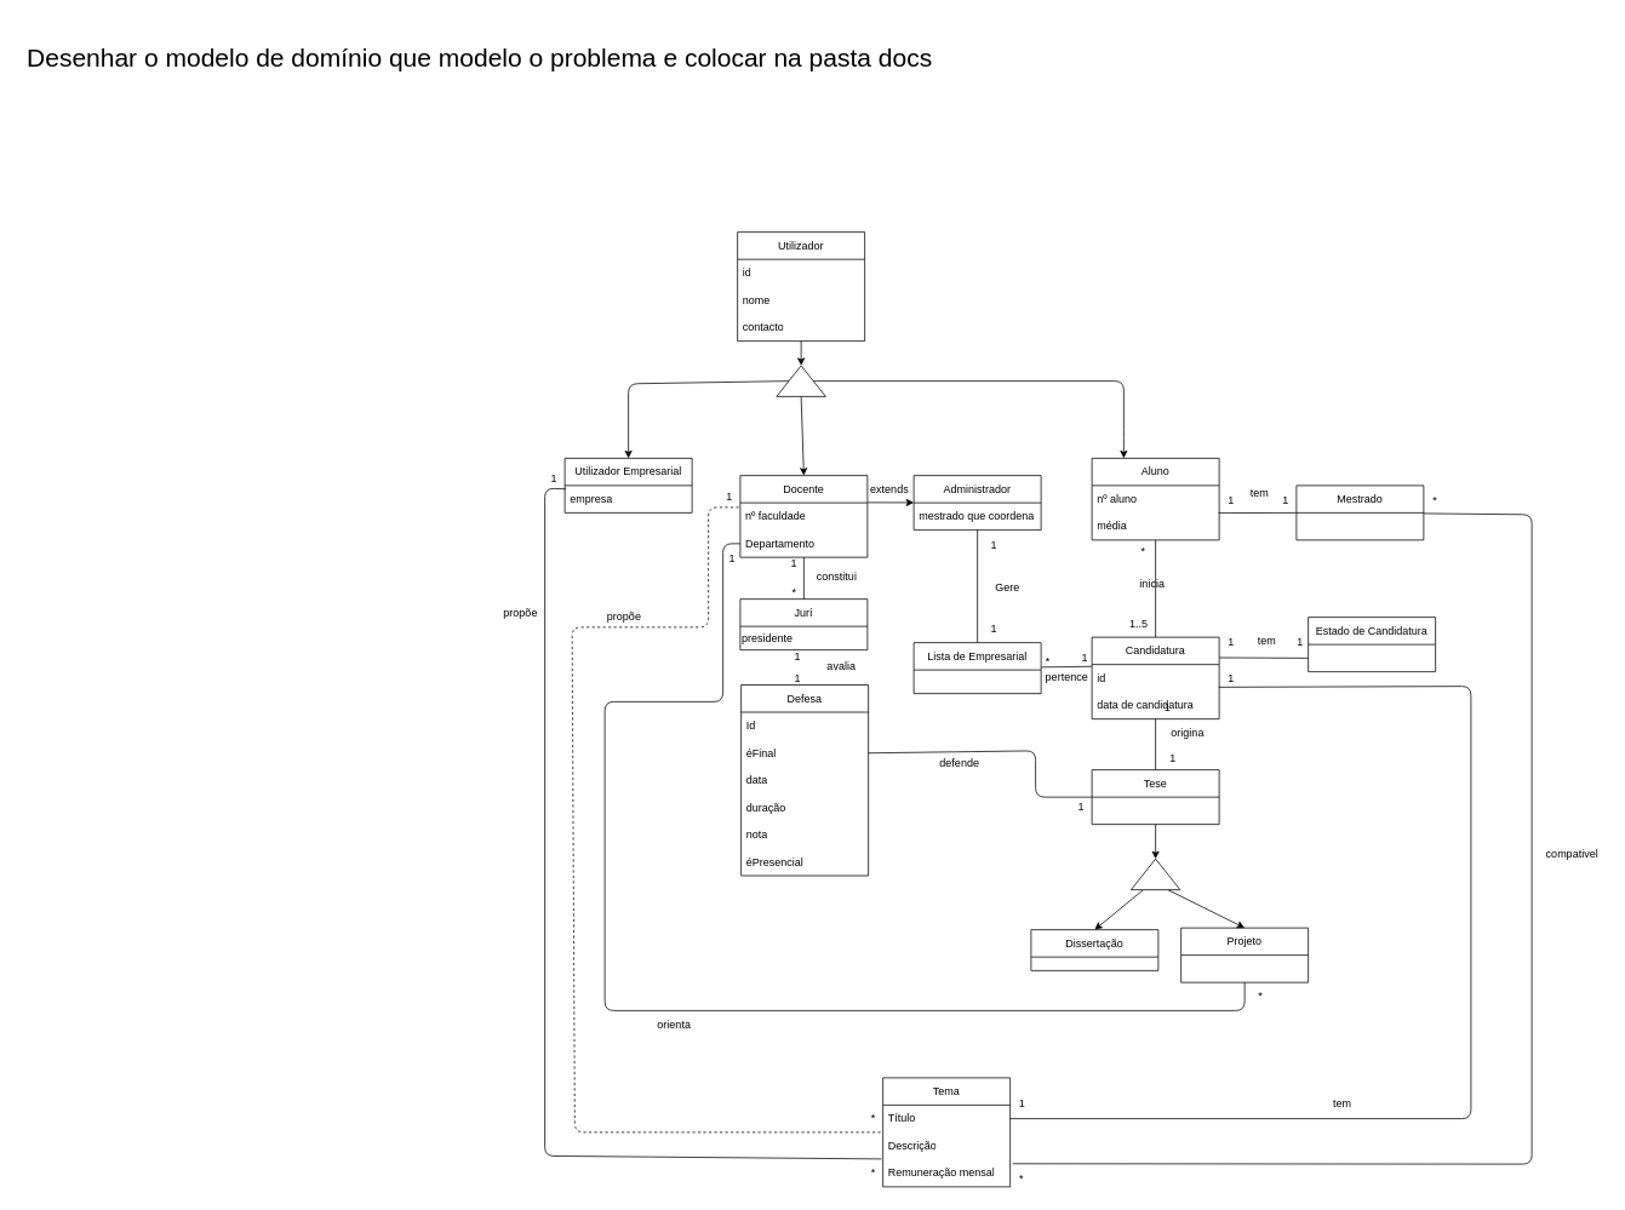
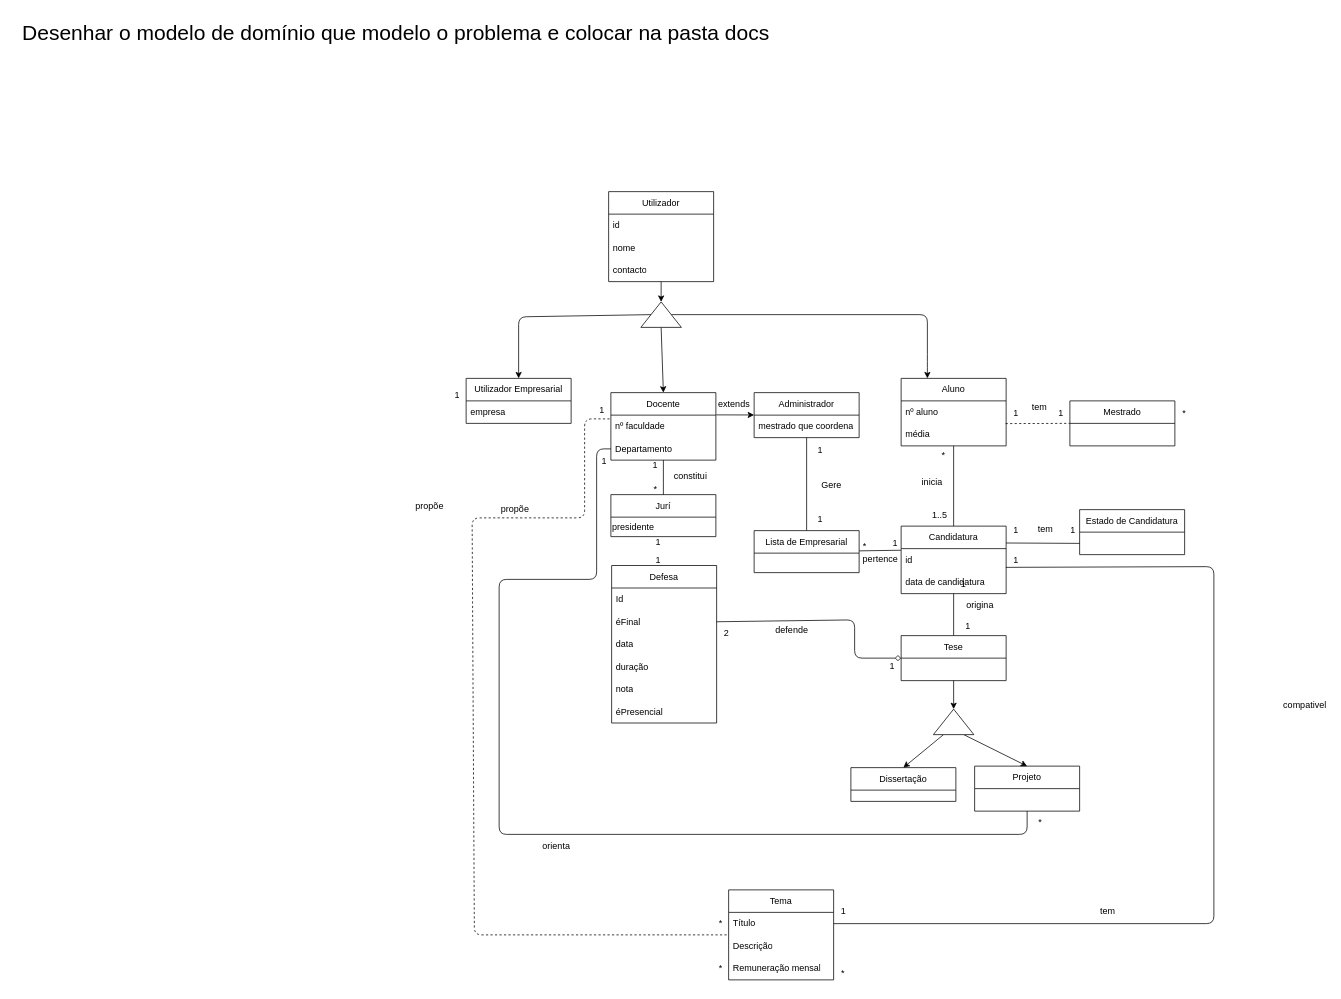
- <mxCell id="104" value="&lt;font style=&quot;font-size: 28px;&quot;&gt;Desenhar o modelo de domínio que modelo o problema e colocar na pasta docs&lt;/font&gt;" style="text;html=1;align=center;verticalAlign=middle;resizable=0;points=[];autosize=1;strokeColor=none;fillColor=none;strokeWidth=5;" parent="1" vertex="1"><mxGeometry x="20" y="40" width="1014" height="46" as="geometry" /></mxCell>
+ <mxCell id="104" value="&lt;font style=&quot;font-size: 28px;&quot;&gt;Desenhar o modelo de domínio que modelo o problema e colocar na pasta docs&lt;/font&gt;" style="text;html=1;align=center;verticalAlign=middle;resizable=0;points=[];autosize=1;strokeColor=none;fillColor=none;strokeWidth=5;" parent="1" vertex="1"><mxGeometry x="20" y="20" width="1014" height="46" as="geometry" /></mxCell>
- <mxCell id="13" style="edgeStyle=none;html=1;endArrow=none;endFill=0;entryX=0;entryY=0.5;entryDx=0;entryDy=0;exitX=0.995;exitY=0.01;exitDx=0;exitDy=0;exitPerimeter=0;" parent="1" source="17" target="33" edge="1"><mxGeometry relative="1" as="geometry"><mxPoint x="1395" y="576" as="targetPoint" /></mxGeometry></mxCell>
+ <mxCell id="13" style="edgeStyle=none;html=1;endArrow=none;endFill=0;entryX=0;entryY=0.5;entryDx=0;entryDy=0;exitX=0.995;exitY=0.01;exitDx=0;exitDy=0;exitPerimeter=0;dashed=1;" parent="1" source="17" target="33" edge="1"><mxGeometry relative="1" as="geometry"><mxPoint x="1395" y="576" as="targetPoint" /></mxGeometry></mxCell>
- <mxCell id="70" value="inicia" style="text;html=1;align=center;verticalAlign=middle;resizable=0;points=[];autosize=1;strokeColor=none;fillColor=none;" parent="1" vertex="1"><mxGeometry x="1244" y="630" width="45" height="26" as="geometry" /></mxCell>
+ <mxCell id="70" value="inicia" style="text;html=1;align=center;verticalAlign=middle;resizable=0;points=[];autosize=1;strokeColor=none;fillColor=none;" parent="1" vertex="1"><mxGeometry x="1219" y="630" width="45" height="26" as="geometry" /></mxCell>
- <mxCell id="69" value="avalia" style="text;html=1;align=center;verticalAlign=middle;resizable=0;points=[];autosize=1;strokeColor=none;fillColor=none;" parent="1" vertex="1"><mxGeometry x="900" y="720" width="49" height="26" as="geometry" /></mxCell>
+ <mxCell id="83" value="2" style="text;html=1;align=center;verticalAlign=middle;resizable=0;points=[];autosize=1;strokeColor=none;fillColor=none;" parent="1" vertex="1"><mxGeometry x="955" y="830.5" width="25" height="26" as="geometry" /></mxCell>
- <mxCell id="56" style="edgeStyle=none;html=1;endArrow=none;endFill=0;entryX=0;entryY=0.5;entryDx=0;entryDy=0;exitX=1;exitY=0.5;exitDx=0;exitDy=0;" parent="1" source="37" target="25" edge="1"><mxGeometry relative="1" as="geometry"><mxPoint x="960" y="826" as="sourcePoint" /><mxPoint x="891" y="841" as="targetPoint" /><Array as="points"><mxPoint x="1139" y="826" /><mxPoint x="1139" y="877" /></Array></mxGeometry></mxCell>
+ <mxCell id="56" style="edgeStyle=none;html=1;endArrow=diamond;endFill=0;entryX=0;entryY=0.5;entryDx=0;entryDy=0;exitX=1;exitY=0.5;exitDx=0;exitDy=0;" parent="1" source="37" target="25" edge="1"><mxGeometry relative="1" as="geometry"><mxPoint x="960" y="826" as="sourcePoint" /><mxPoint x="891" y="841" as="targetPoint" /><Array as="points"><mxPoint x="1139" y="826" /><mxPoint x="1139" y="877" /></Array></mxGeometry></mxCell>
- <mxCell id="73" value="compativel" style="text;html=1;align=center;verticalAlign=middle;resizable=0;points=[];autosize=1;strokeColor=none;fillColor=none;" parent="1" vertex="1"><mxGeometry x="1691" y="927" width="75" height="26" as="geometry" /></mxCell>
+ <mxCell id="73" value="compativel" style="text;html=1;align=center;verticalAlign=middle;resizable=0;points=[];autosize=1;strokeColor=none;fillColor=none;" parent="1" vertex="1"><mxGeometry x="1701" y="927" width="75" height="26" as="geometry" /></mxCell>
- <mxCell id="55" style="edgeStyle=none;html=1;exitX=0.008;exitY=0.128;exitDx=0;exitDy=0;endArrow=none;endFill=0;exitPerimeter=0;entryX=-0.012;entryY=0.978;entryDx=0;entryDy=0;entryPerimeter=0;" parent="1" source="19" target="28" edge="1"><mxGeometry relative="1" as="geometry"><Array as="points"><mxPoint x="599" y="537" /><mxPoint x="599" y="1272" /></Array><mxPoint x="621" y="579" as="sourcePoint" /><mxPoint x="947" y="1218" as="targetPoint" /></mxGeometry></mxCell>
- <mxCell id="32" style="edgeStyle=none;html=1;strokeWidth=1;fontSize=20;endArrow=none;endFill=0;entryX=1.019;entryY=0.152;entryDx=0;entryDy=0;entryPerimeter=0;" parent="1" source="33" target="29" edge="1"><mxGeometry relative="1" as="geometry"><Array as="points"><mxPoint x="1685" y="566" /><mxPoint x="1685" y="1281" /></Array><mxPoint x="1693" y="1319" as="targetPoint" /></mxGeometry></mxCell>
